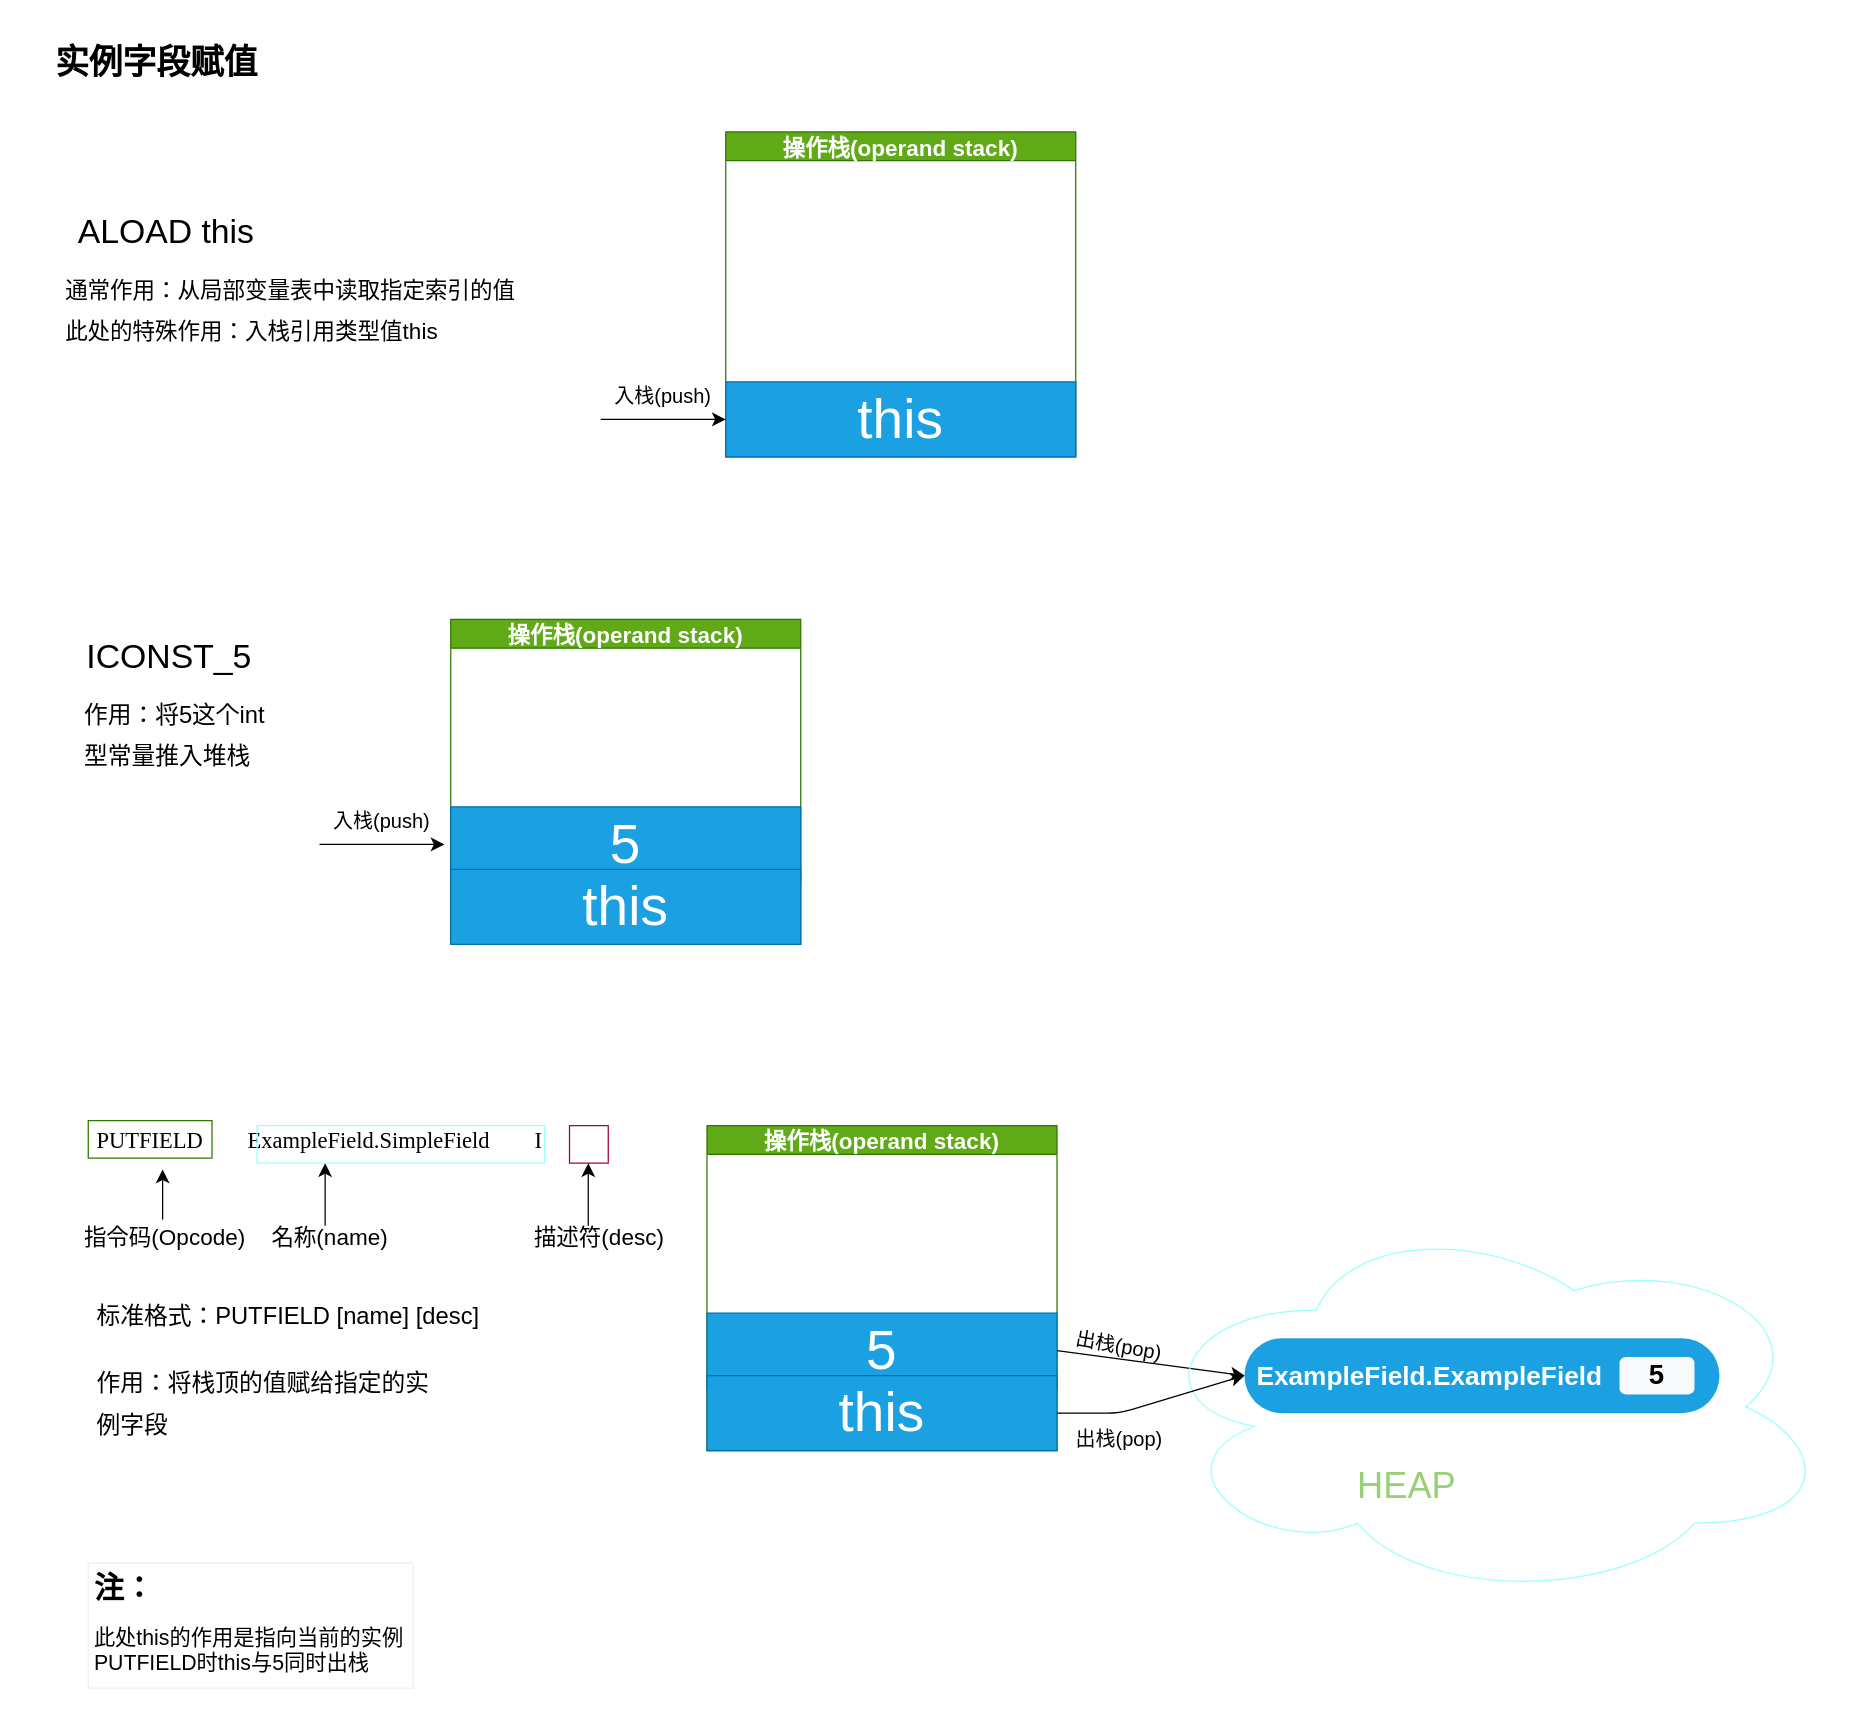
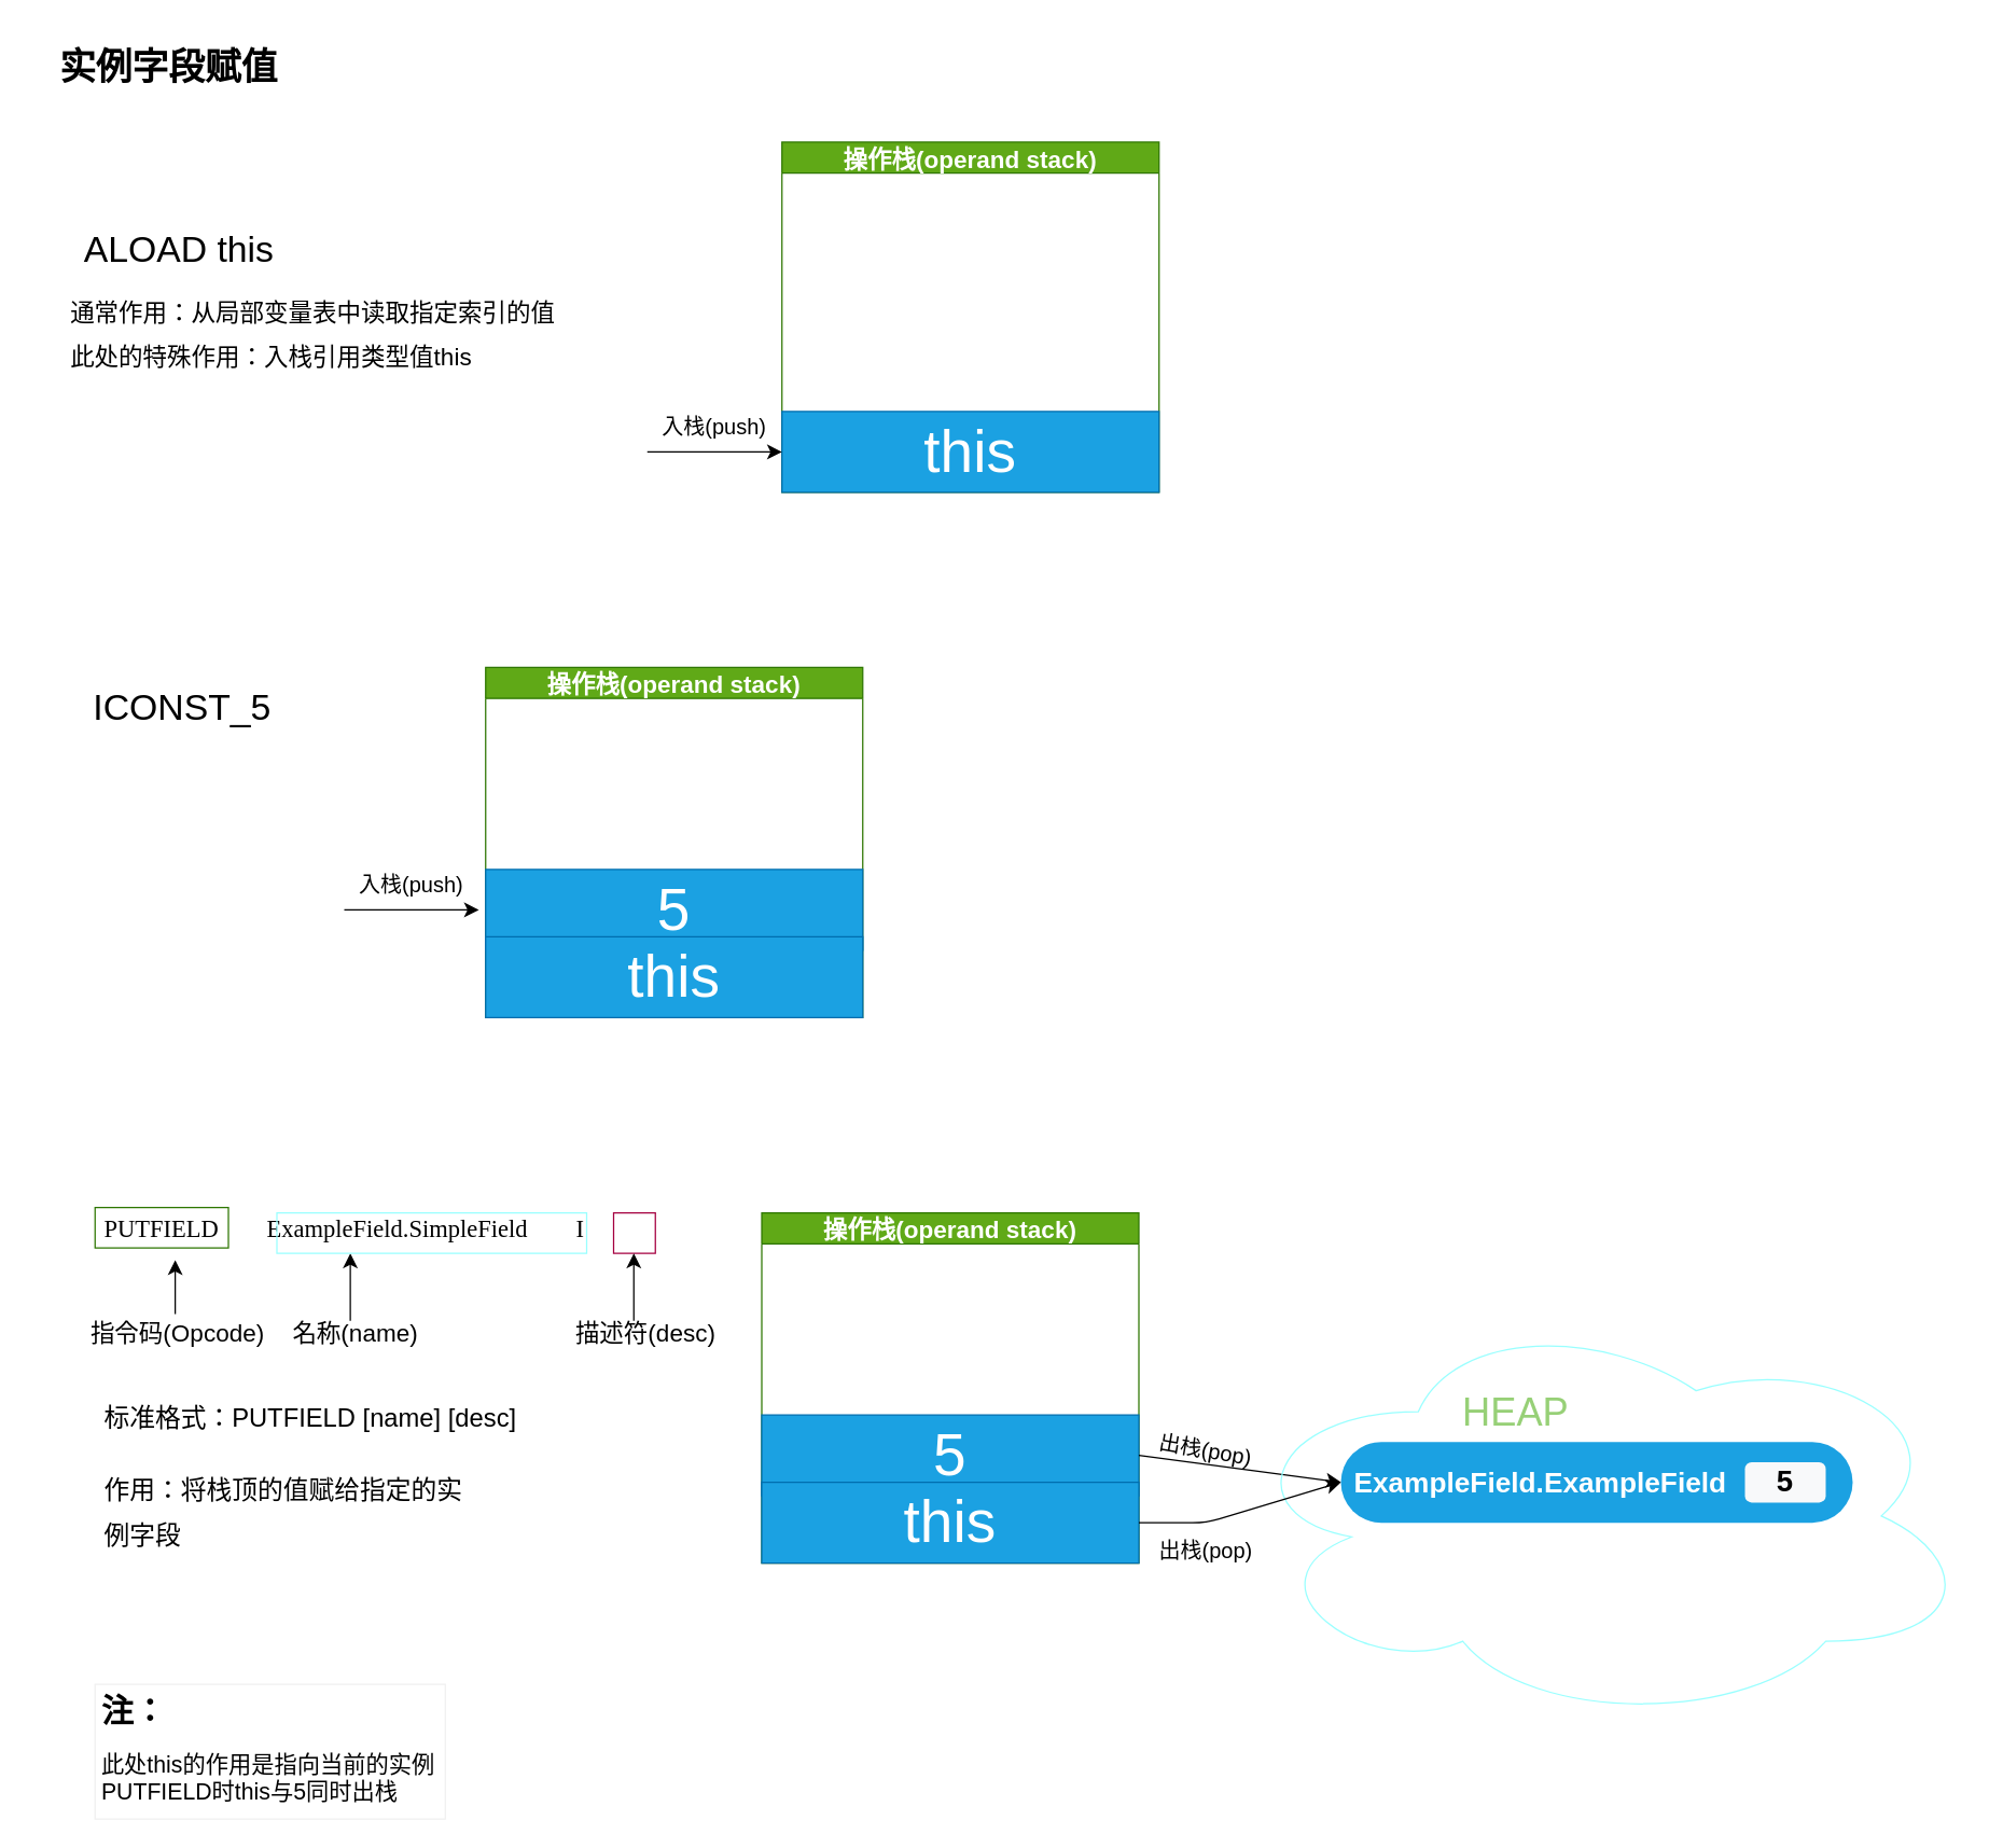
- <mxCell id="4" value="&lt;font style=&quot;font-size: 19px&quot;&gt;作用：将5这个int型常量推入堆栈&lt;/font&gt;" style="text;html=1;strokeColor=none;fillColor=none;align=left;verticalAlign=middle;whiteSpace=wrap;rounded=0;fontSize=27;" parent="1" vertex="1"><mxGeometry x="65" y="545" width="150" height="80" as="geometry" /></mxCell>
- <mxCell id="25" value="&lt;font color=&quot;#97d077&quot; style=&quot;font-size: 29px&quot;&gt;HEAP&lt;/font&gt;" style="text;html=1;align=center;verticalAlign=middle;whiteSpace=wrap;rounded=0;fontSize=18;fontColor=#000000;" parent="1" vertex="1"><mxGeometry x="1085" y="1170" width="80" height="35" as="geometry" /></mxCell>
+ <mxCell id="25" value="&lt;font color=&quot;#97d077&quot; style=&quot;font-size: 29px&quot;&gt;HEAP&lt;/font&gt;" style="text;html=1;align=center;verticalAlign=middle;whiteSpace=wrap;rounded=0;fontSize=18;fontColor=#000000;" parent="1" vertex="1"><mxGeometry x="1085" y="1030" width="80" height="35" as="geometry" /></mxCell>
